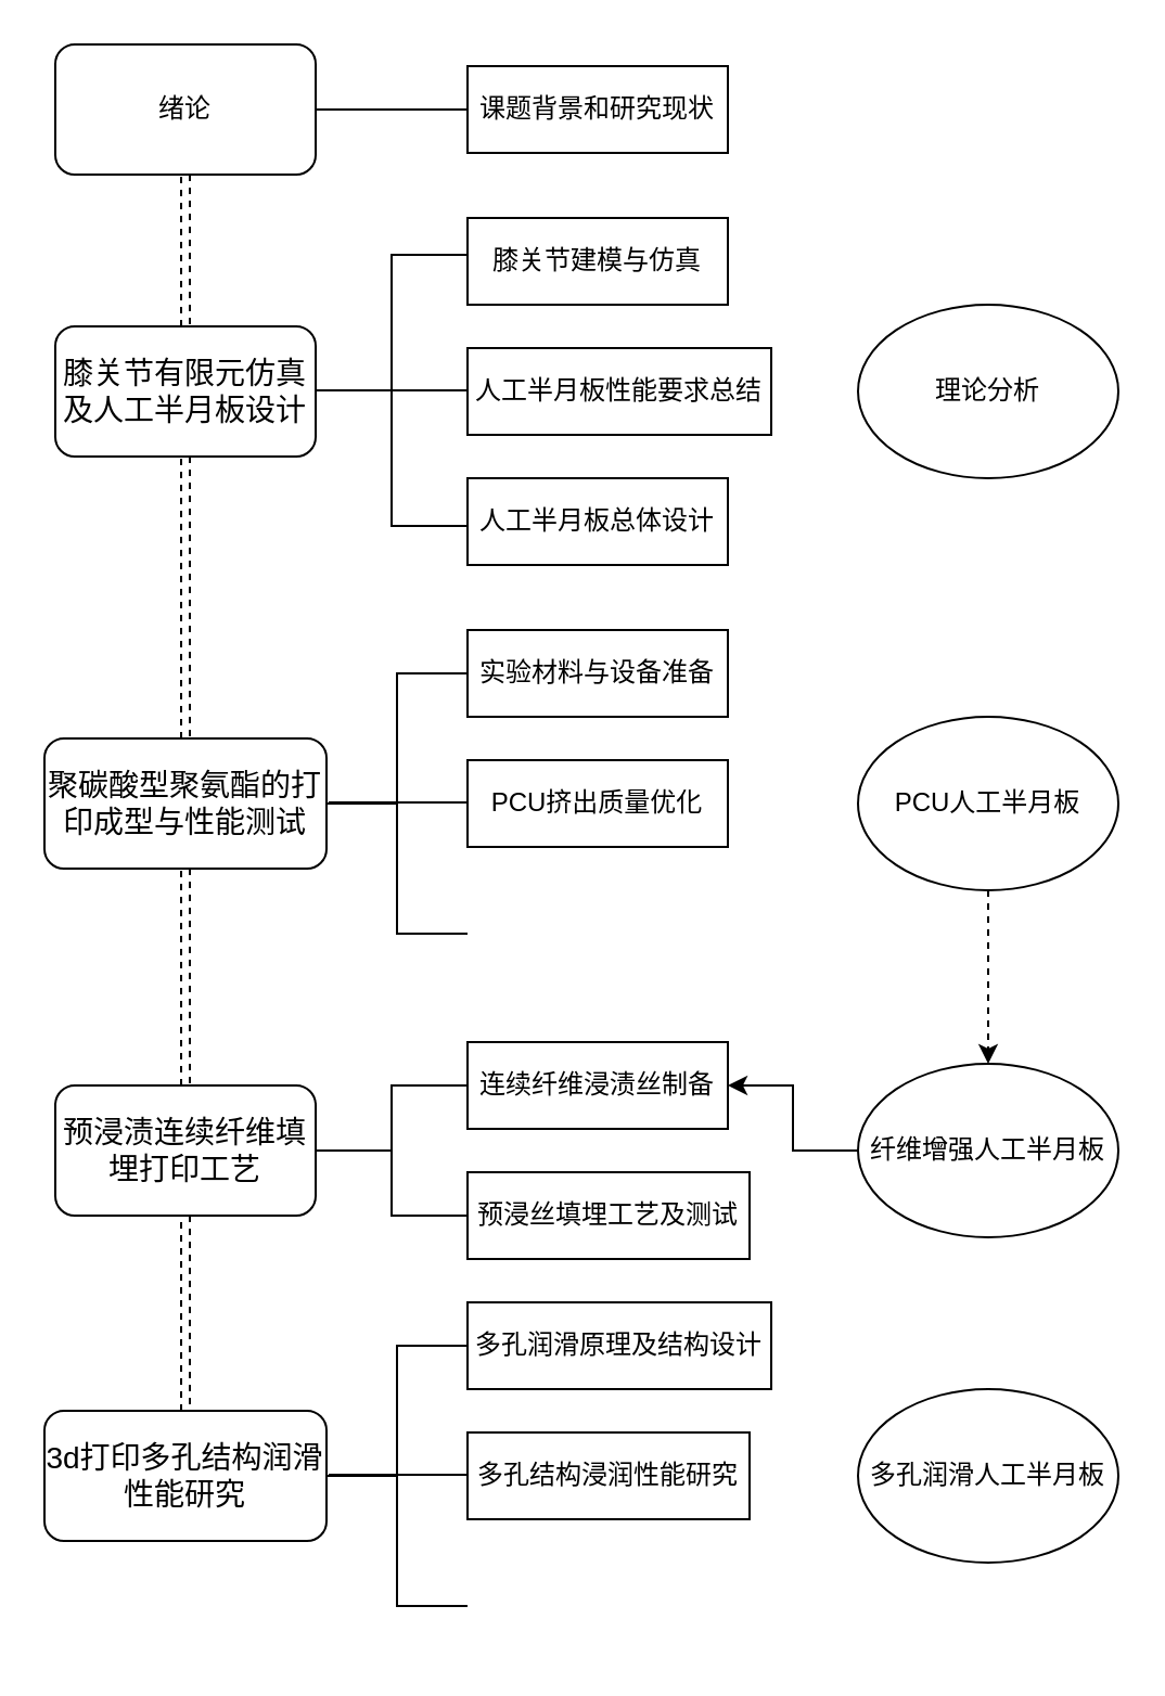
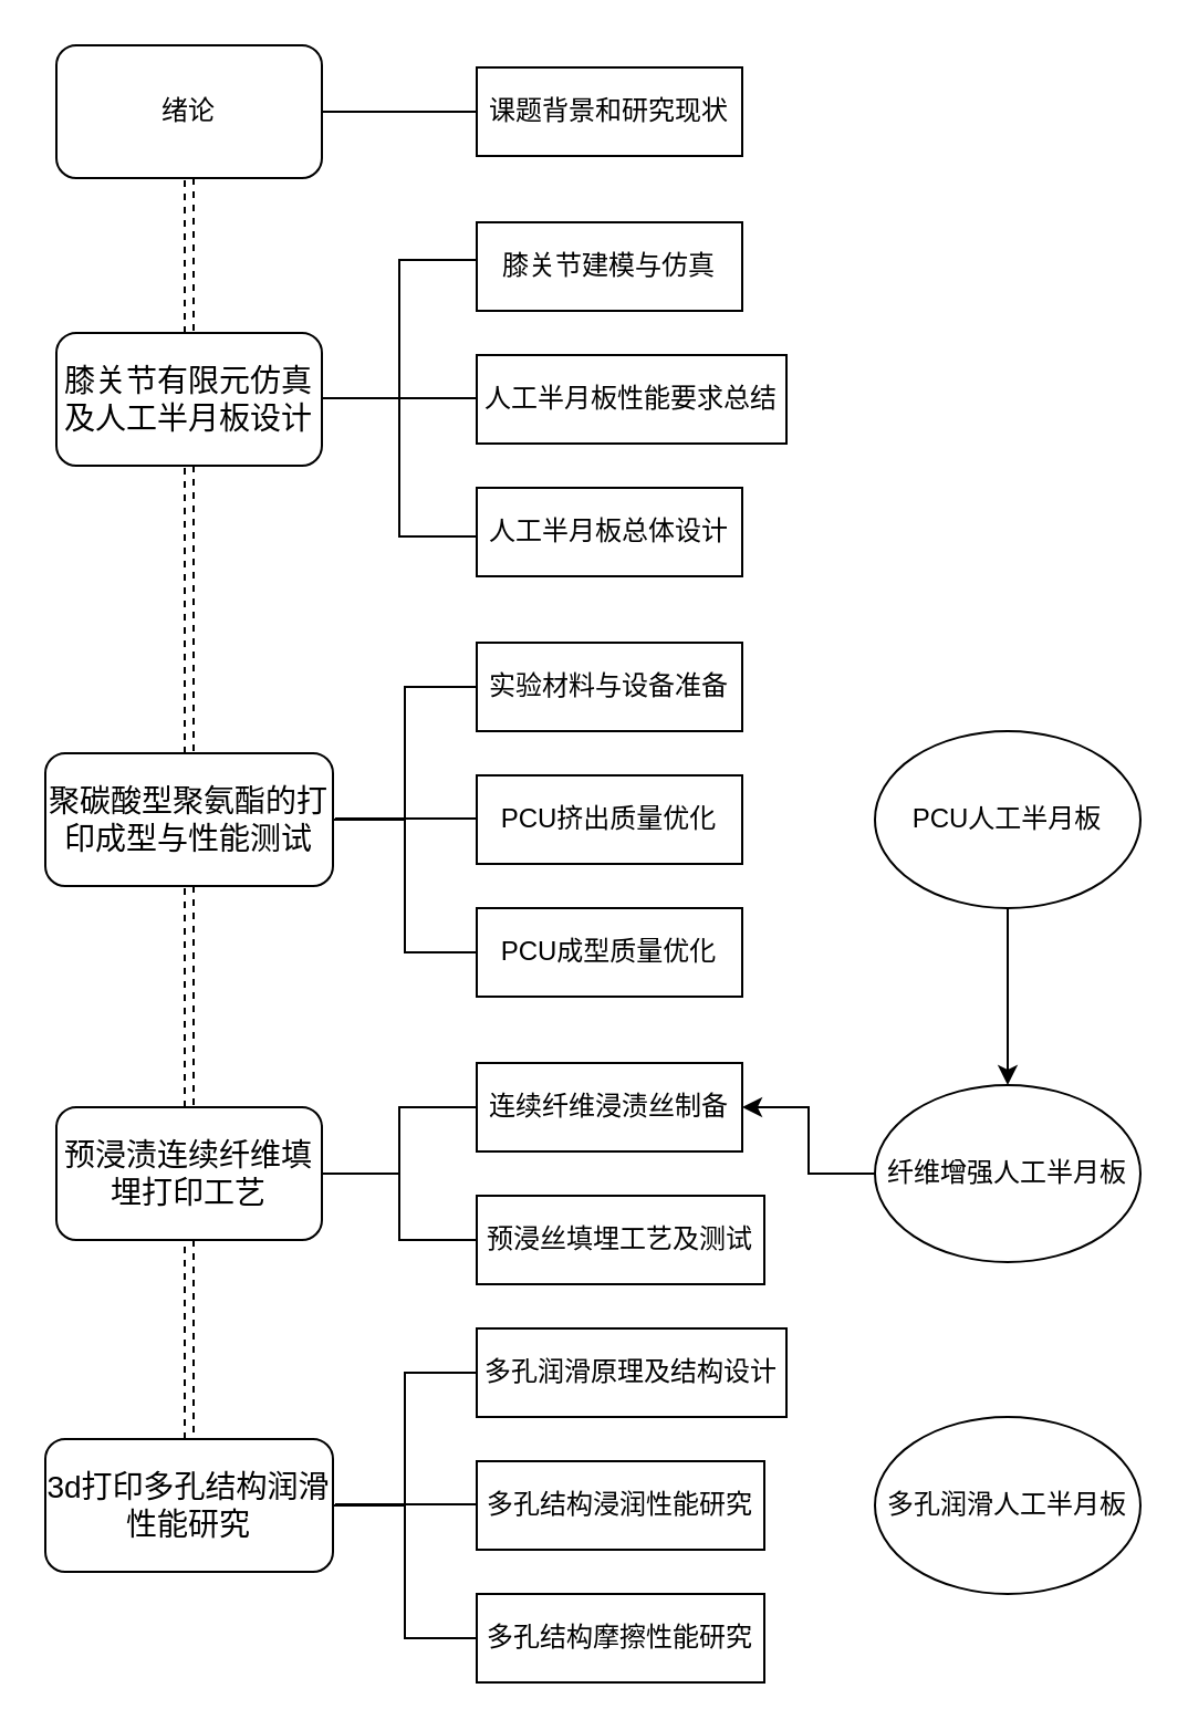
- <mxCell id="31" value="理论分析" style="ellipse;whiteSpace=wrap;html=1;strokeWidth=1;" vertex="1" parent="1"><mxGeometry x="395" y="140" width="120" height="80" as="geometry" /></mxCell>
+ <mxCell id="20" value="PCU成型质量优化" style="rounded=0;whiteSpace=wrap;html=1;strokeWidth=1;" vertex="1" parent="1"><mxGeometry x="215" y="410" width="120" height="40" as="geometry" /></mxCell>
- <mxCell id="32" value="" style="edgeStyle=orthogonalEdgeStyle;rounded=0;orthogonalLoop=1;jettySize=auto;html=1;strokeColor=default;dashed=1;" edge="1" parent="1" source="33" target="35"><mxGeometry relative="1" as="geometry" /></mxCell>
+ <mxCell id="32" value="" style="edgeStyle=orthogonalEdgeStyle;rounded=0;orthogonalLoop=1;jettySize=auto;html=1;strokeColor=default;" edge="1" parent="1" source="33" target="35"><mxGeometry relative="1" as="geometry" /></mxCell>
+ <mxCell id="29" value="多孔结构摩擦性能研究" style="rounded=0;whiteSpace=wrap;html=1;strokeWidth=1;" vertex="1" parent="1"><mxGeometry x="215" y="720" width="130" height="40" as="geometry" /></mxCell>
